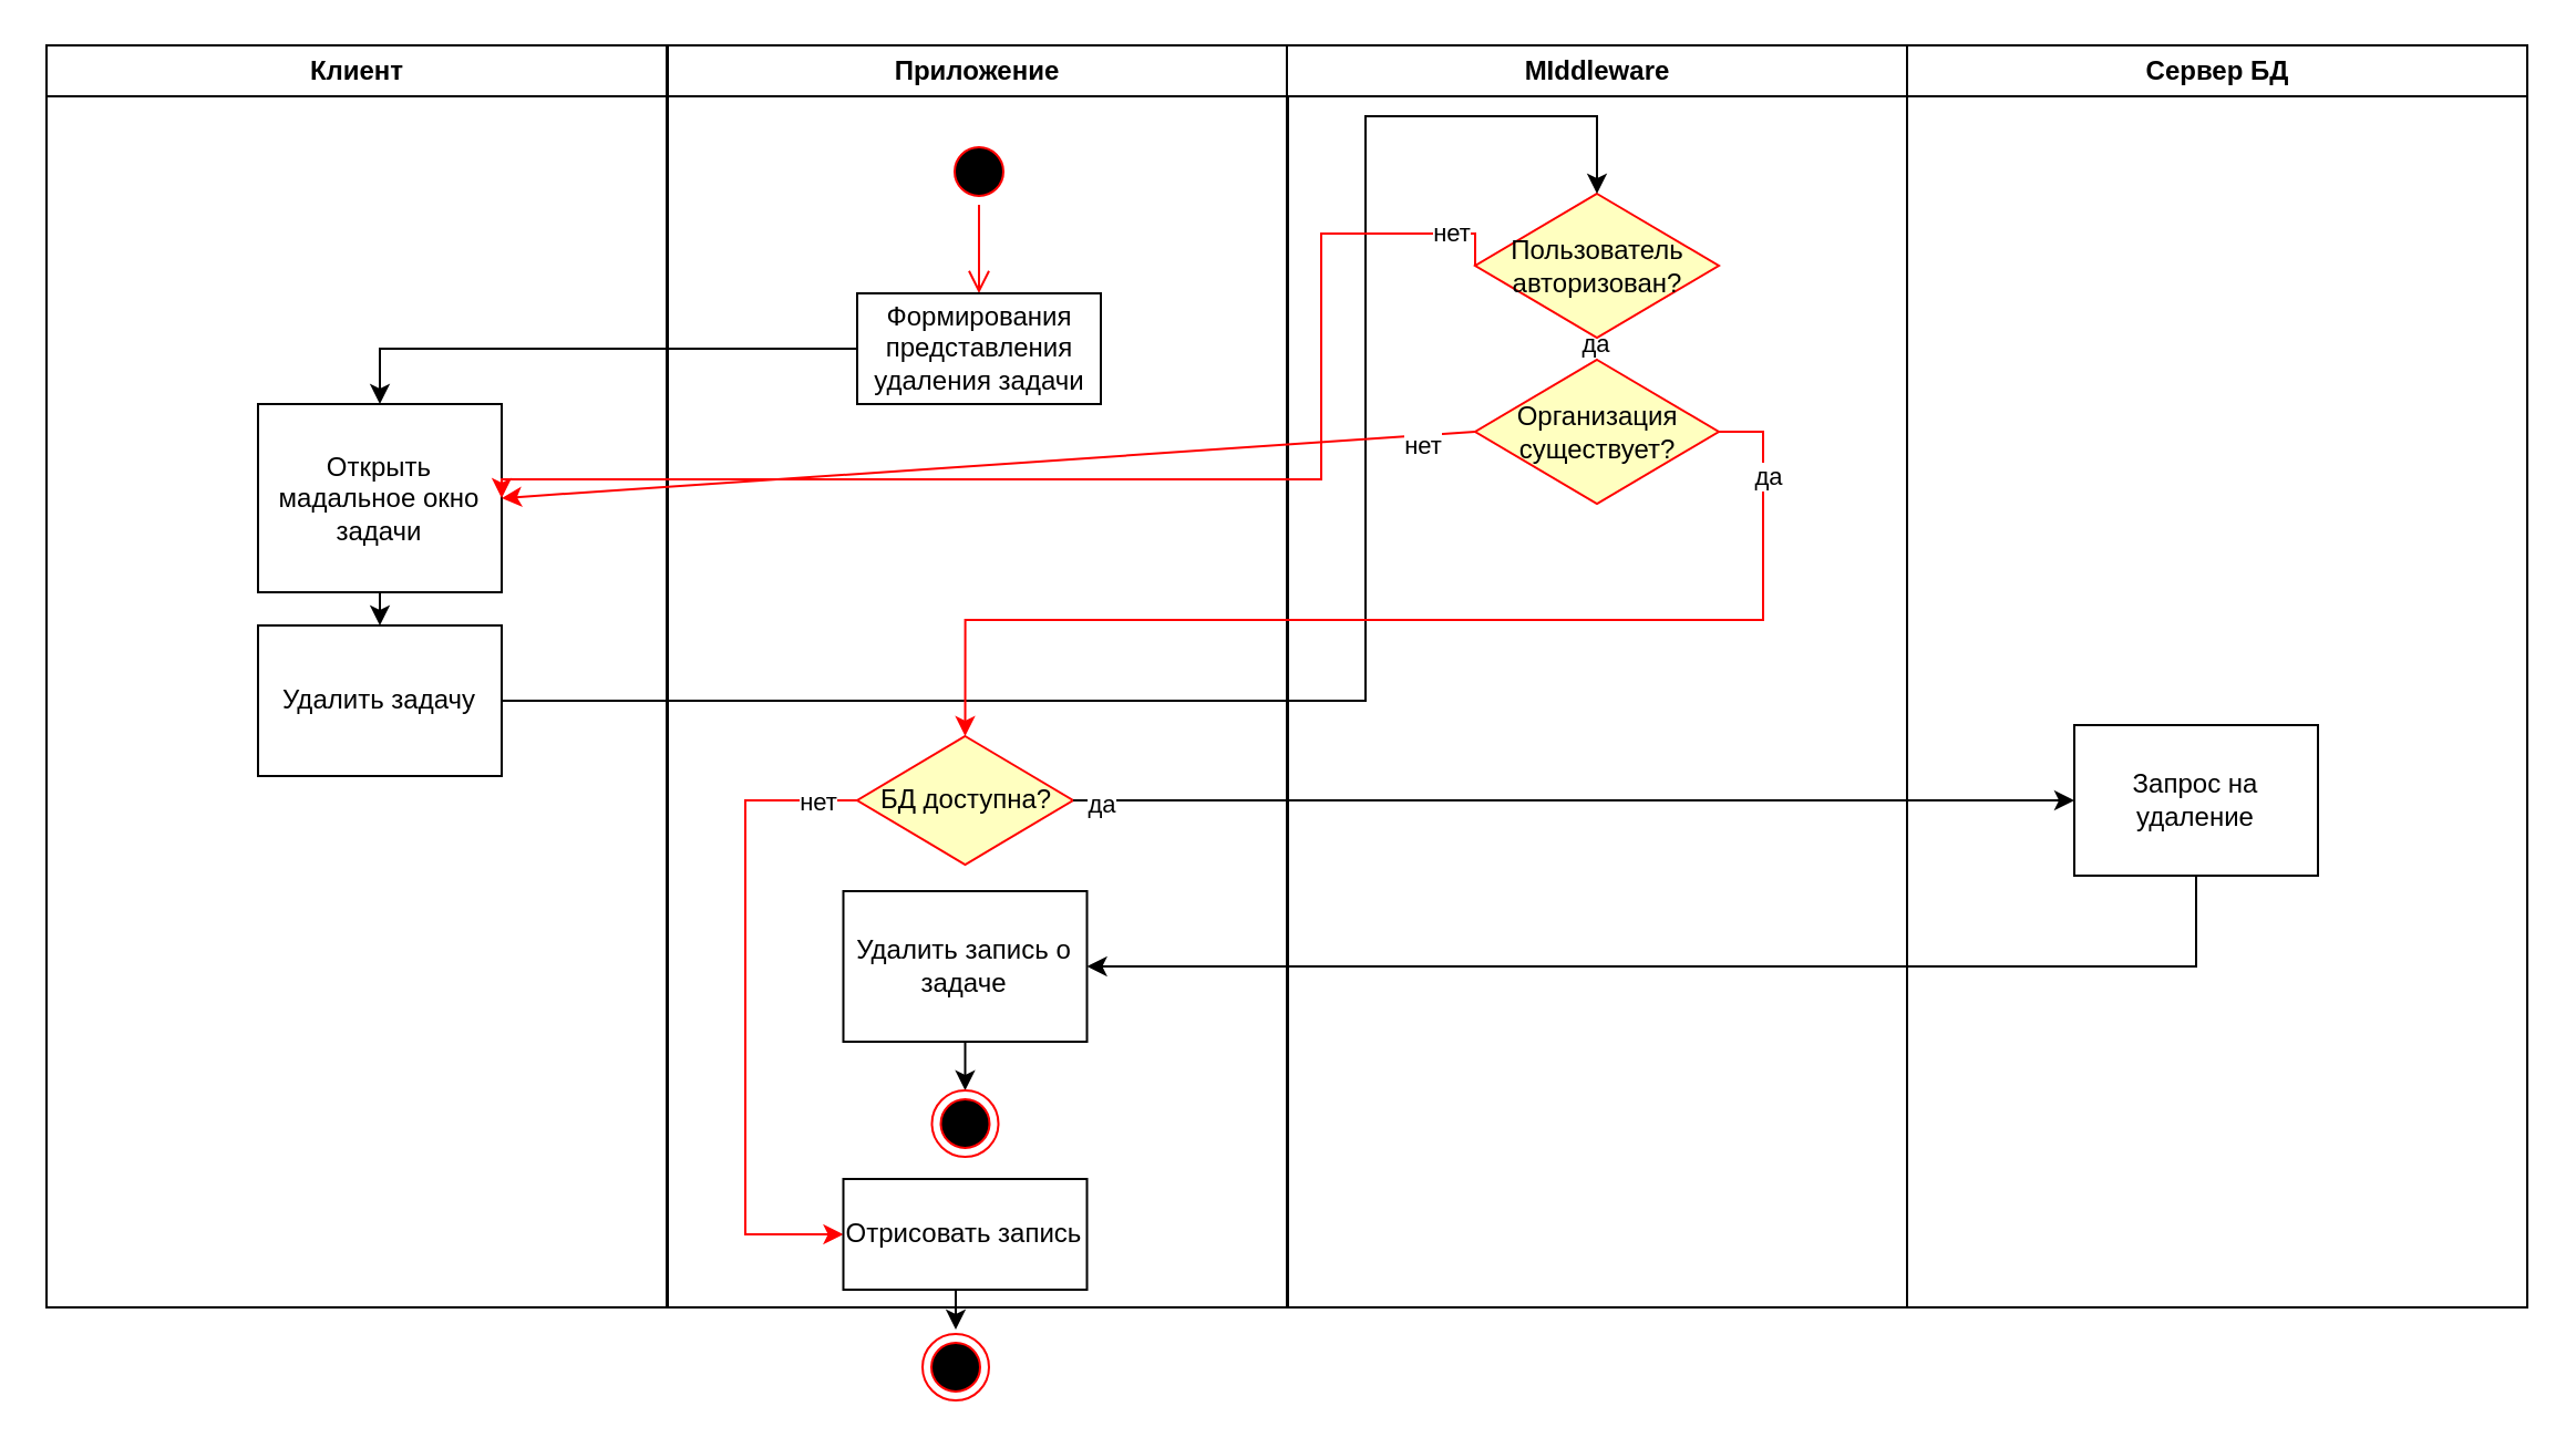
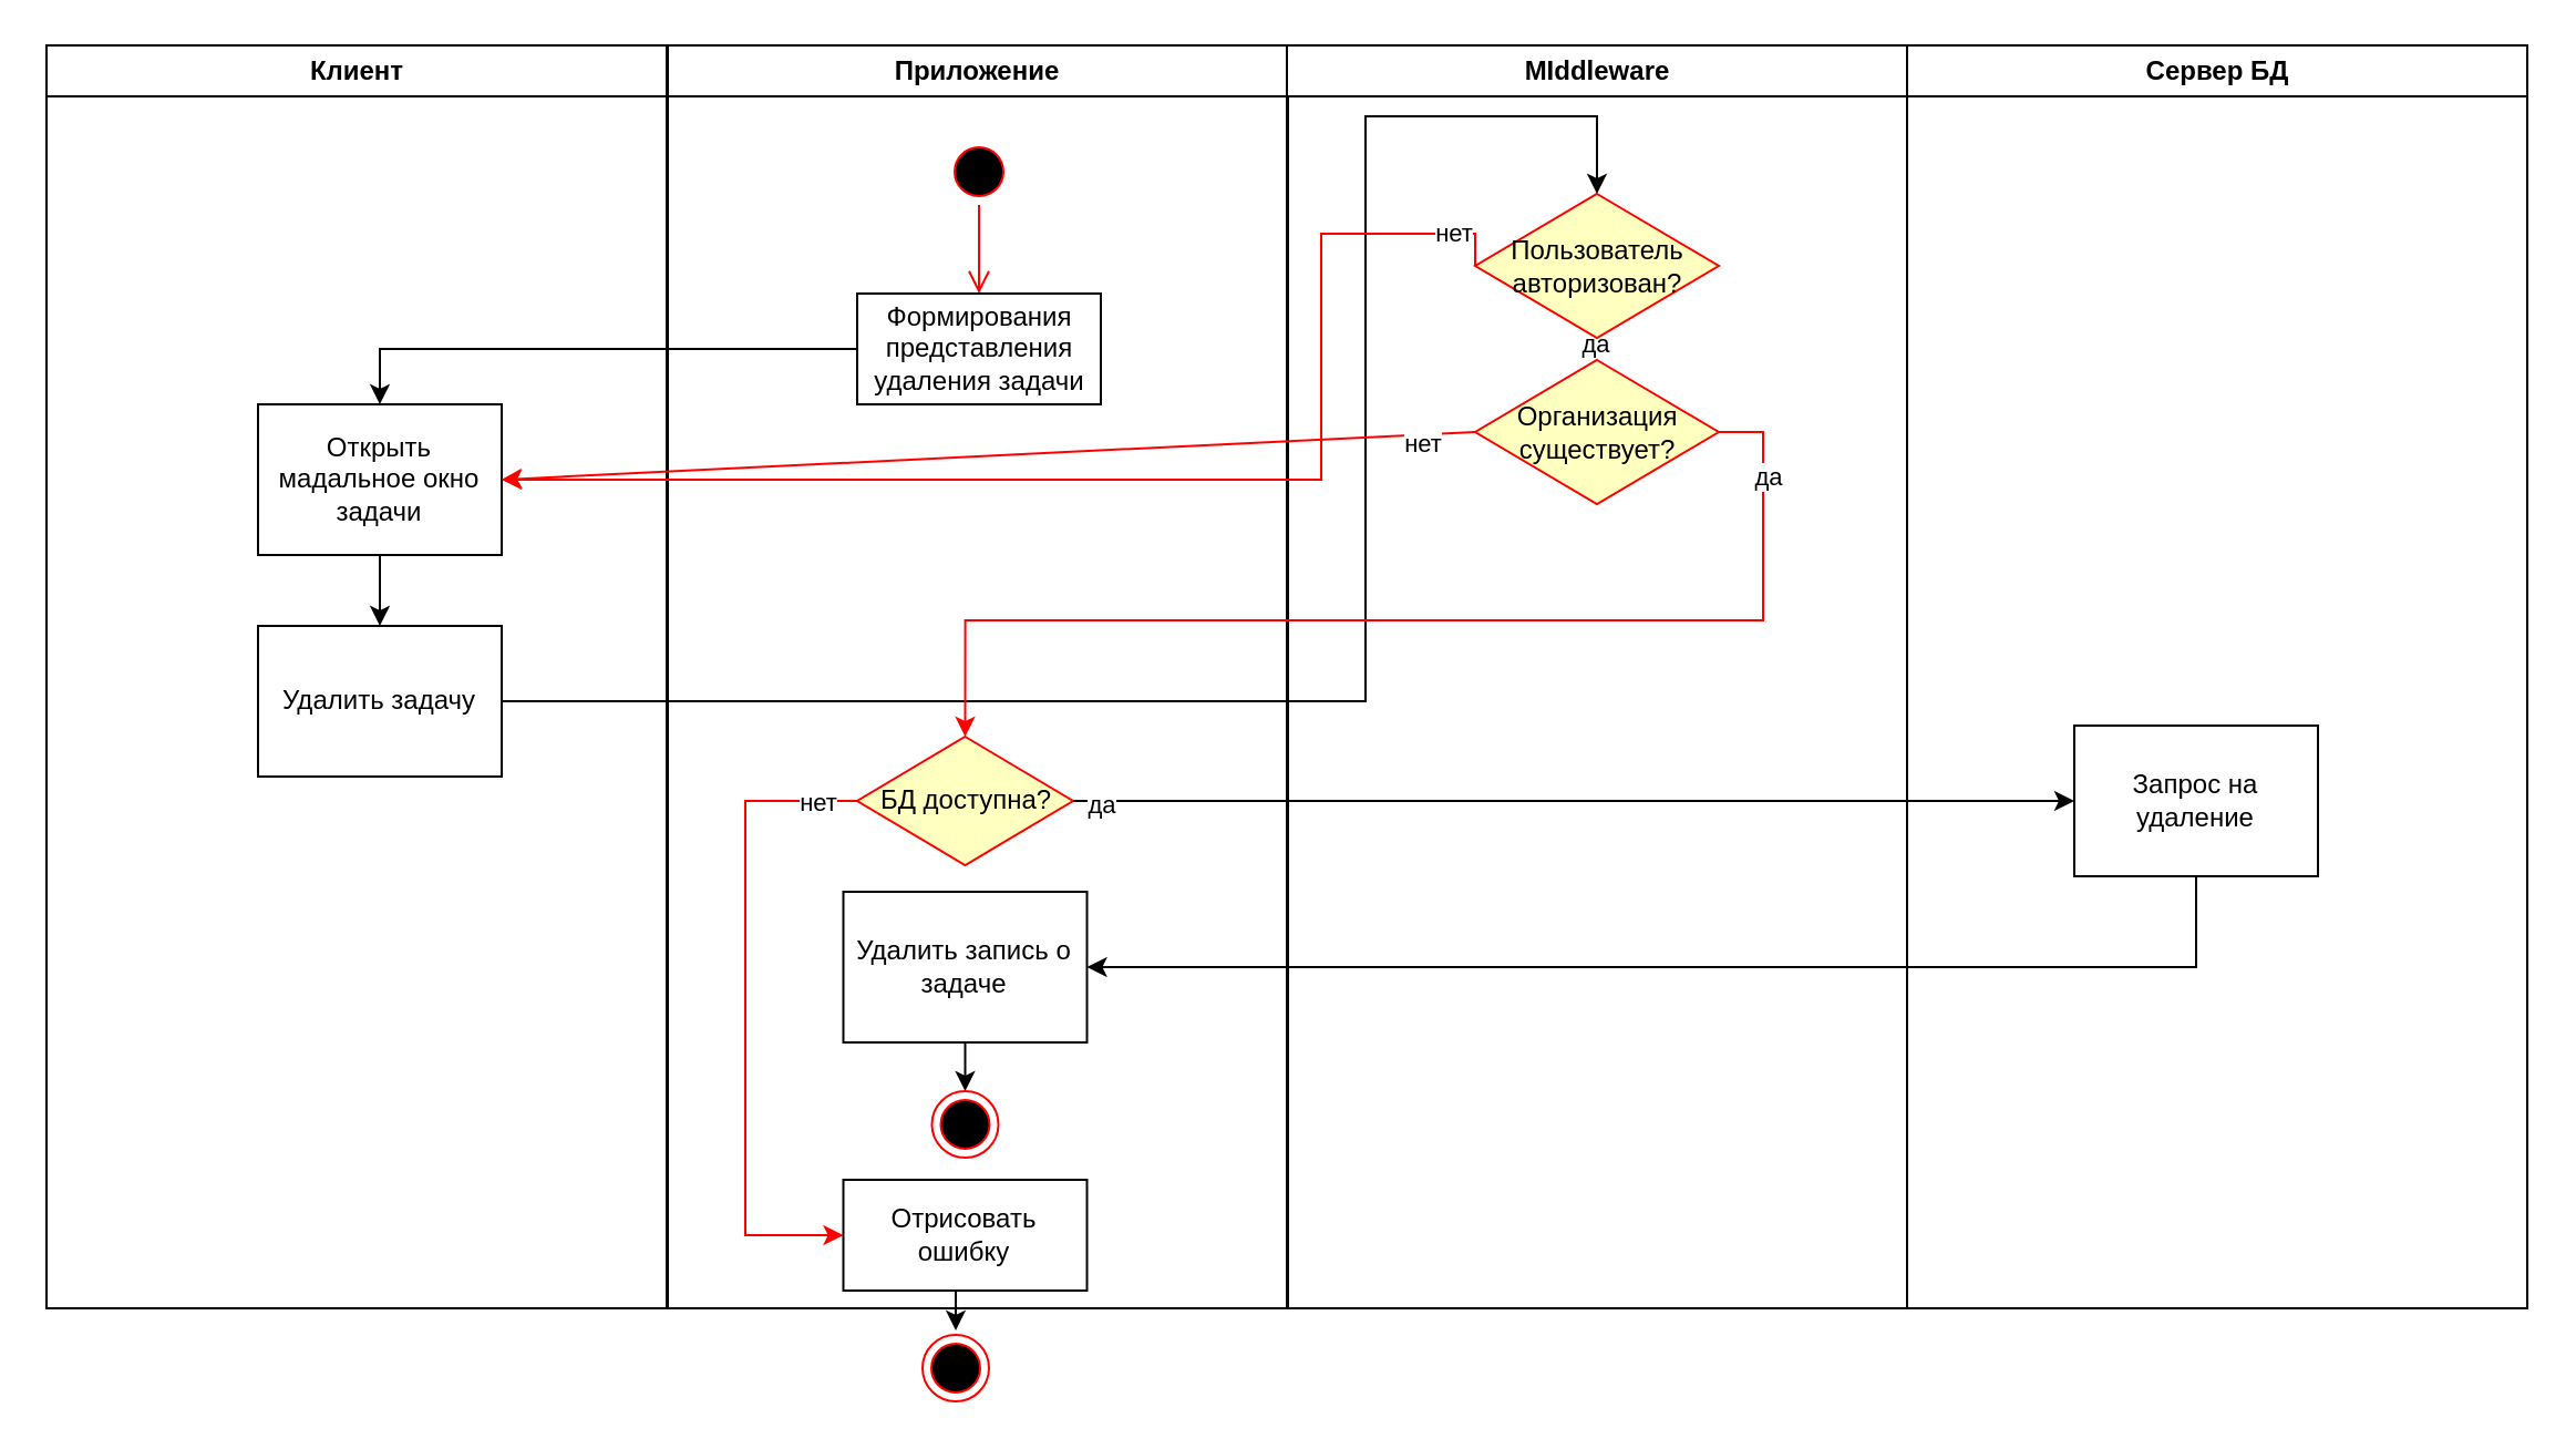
- <mxCell id="4" value="Открыть мадальное окно задачи" style="html=1;whiteSpace=wrap;" parent="2" vertex="1"><mxGeometry x="95.5" y="162" width="110" height="85" as="geometry" /></mxCell>
+ <mxCell id="4" value="Открыть мадальное окно задачи" style="html=1;whiteSpace=wrap;" parent="2" vertex="1"><mxGeometry x="95.5" y="162" width="110" height="68" as="geometry" /></mxCell>
- <mxCell id="16" value="Отрисовать запись" style="html=1;whiteSpace=wrap;" parent="6" vertex="1"><mxGeometry x="79.25" y="512" width="110" height="50" as="geometry" /></mxCell>
+ <mxCell id="16" value="Отрисовать ошибку" style="html=1;whiteSpace=wrap;" parent="6" vertex="1"><mxGeometry x="79.25" y="512" width="110" height="50" as="geometry" /></mxCell>
